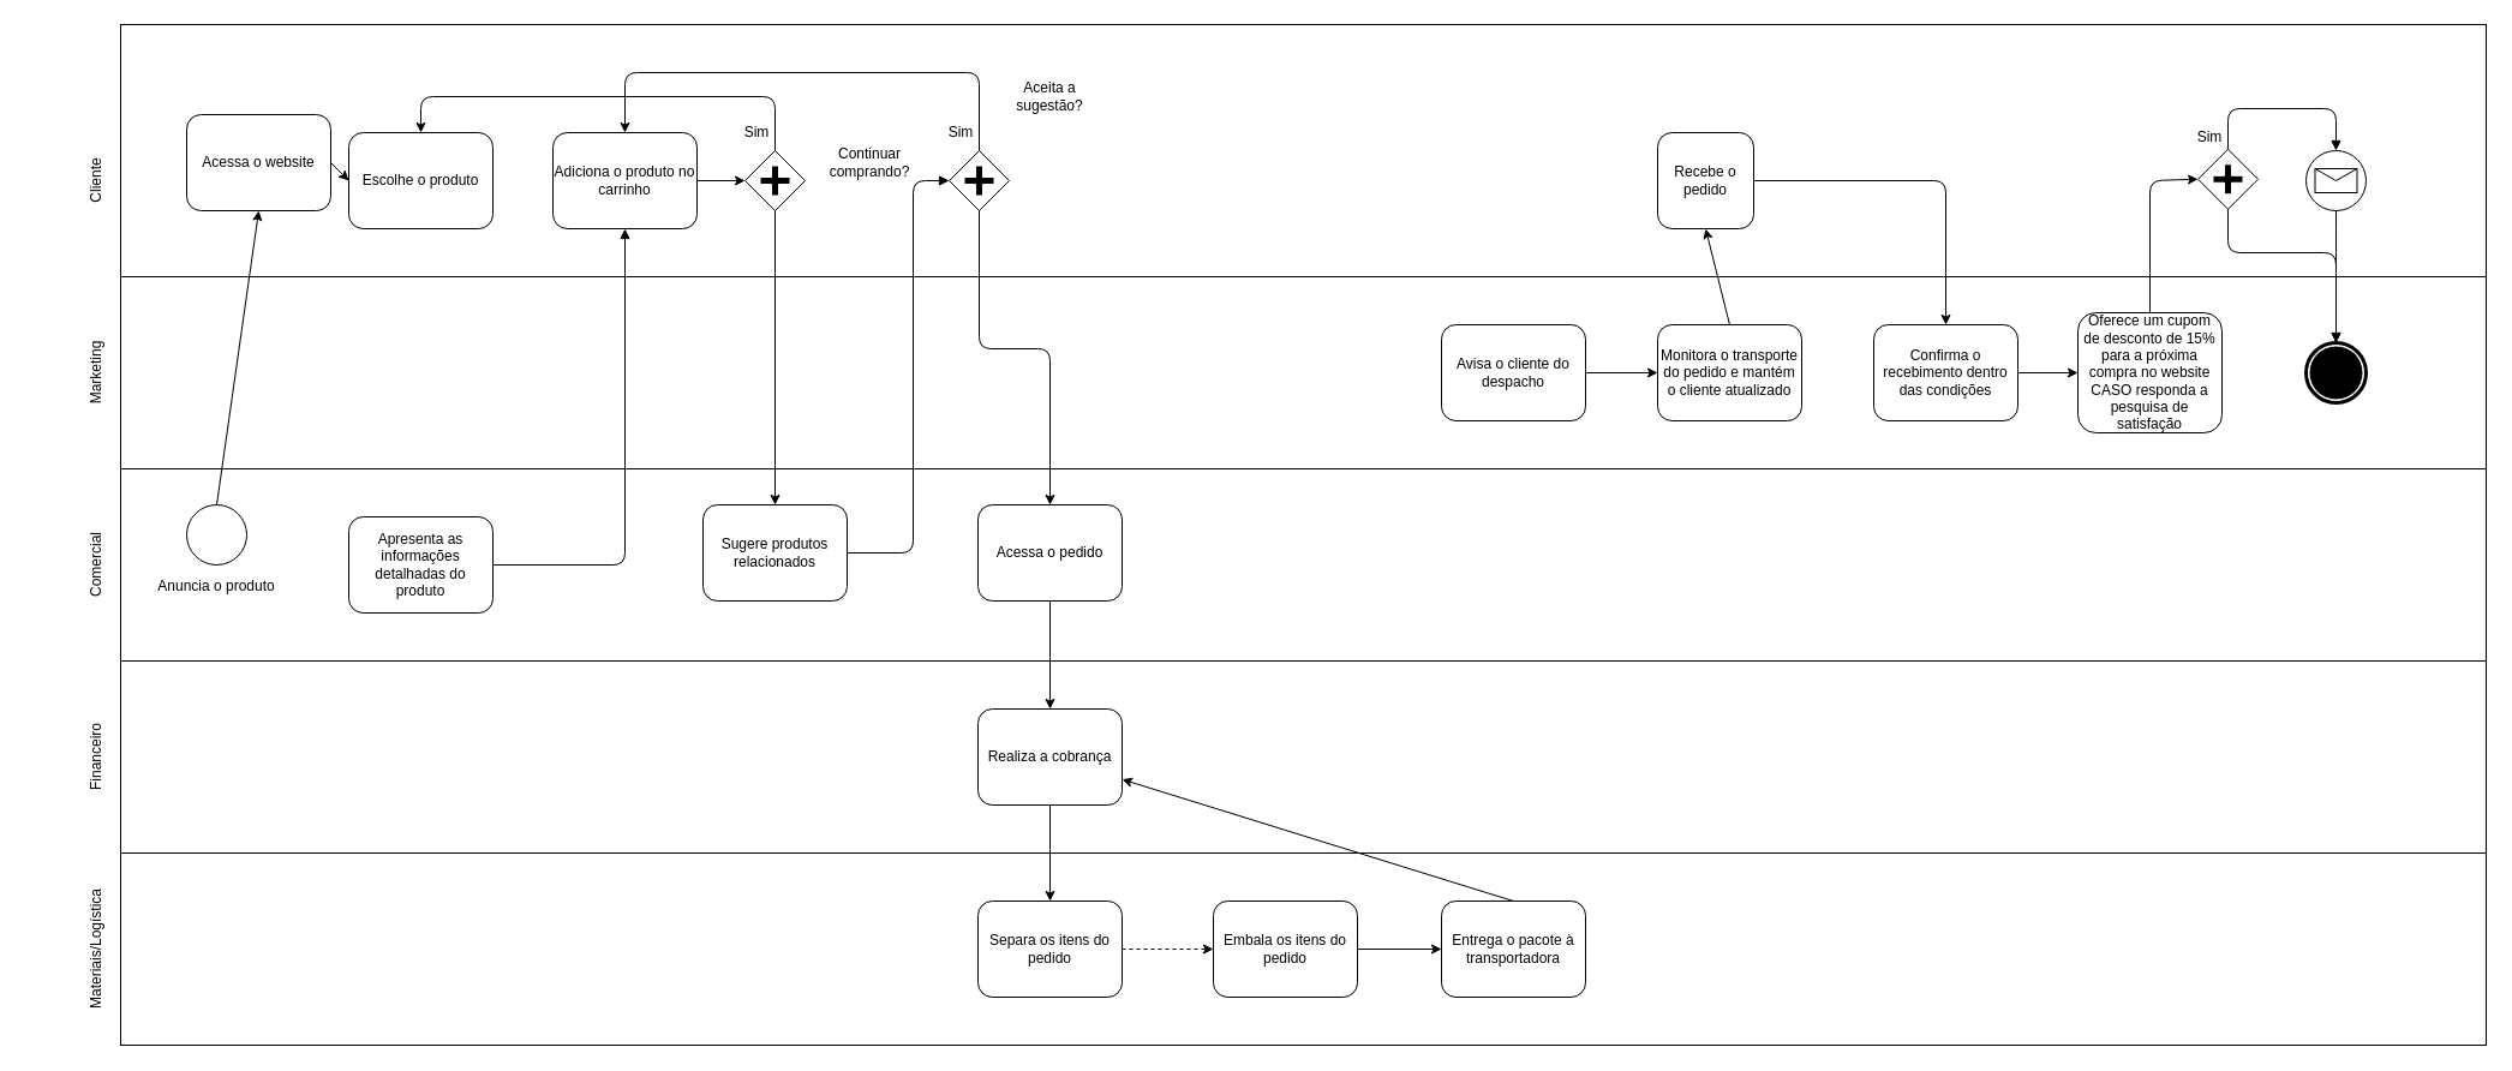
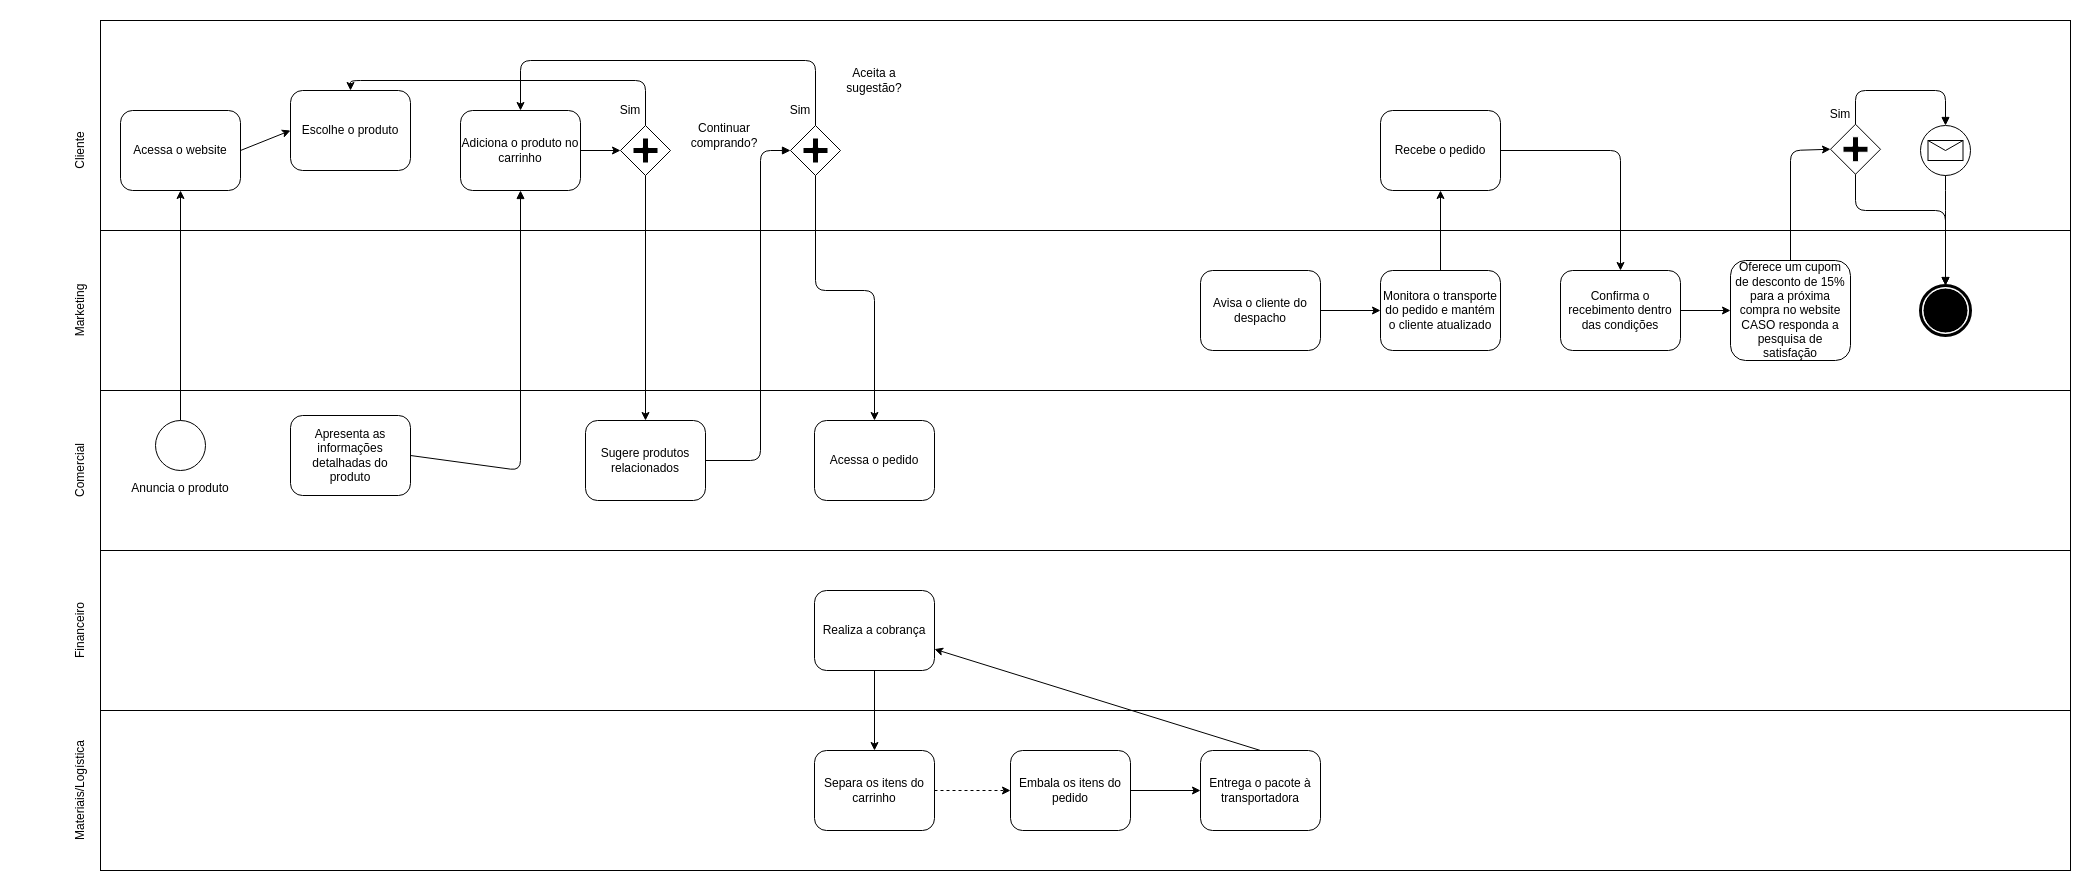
- <mxCell id="14" value="Acessa o website" style="shape=ext;rounded=1;html=1;whiteSpace=wrap;" vertex="1" parent="1"><mxGeometry x="155" y="95" width="120" height="80" as="geometry" /></mxCell>
+ <mxCell id="14" value="Acessa o website" style="shape=ext;rounded=1;html=1;whiteSpace=wrap;" vertex="1" parent="1"><mxGeometry x="120" y="110" width="120" height="80" as="geometry" /></mxCell>
- <mxCell id="15" value="Escolhe o produto" style="shape=ext;rounded=1;html=1;whiteSpace=wrap;" vertex="1" parent="1"><mxGeometry x="290" y="110" width="120" height="80" as="geometry" /></mxCell>
+ <mxCell id="15" value="Escolhe o produto" style="shape=ext;rounded=1;html=1;whiteSpace=wrap;" vertex="1" parent="1"><mxGeometry x="290" y="90" width="120" height="80" as="geometry" /></mxCell>
- <mxCell id="43" value="Recebe o pedido" style="shape=ext;rounded=1;html=1;whiteSpace=wrap;" vertex="1" parent="1"><mxGeometry x="1380" y="110" width="80" height="80" as="geometry" /></mxCell>
+ <mxCell id="43" value="Recebe o pedido" style="shape=ext;rounded=1;html=1;whiteSpace=wrap;" vertex="1" parent="1"><mxGeometry x="1380" y="110" width="120" height="80" as="geometry" /></mxCell>
- <mxCell id="59" value="Apresenta as informações detalhadas do produto" style="shape=ext;rounded=1;html=1;whiteSpace=wrap;" vertex="1" parent="1"><mxGeometry x="290" y="430" width="120" height="80" as="geometry" /></mxCell>
+ <mxCell id="59" value="Apresenta as informações detalhadas do produto" style="shape=ext;rounded=1;html=1;whiteSpace=wrap;" vertex="1" parent="1"><mxGeometry x="290" y="415" width="120" height="80" as="geometry" /></mxCell>
- <mxCell id="37" value="" style="endArrow=classic;html=1;exitX=0.5;exitY=1;exitDx=0;exitDy=0;entryX=0.5;entryY=0;entryDx=0;entryDy=0;" edge="1" parent="1" source="30" target="31"><mxGeometry width="50" height="50" relative="1" as="geometry"><mxPoint x="730" y="690" as="sourcePoint" /><mxPoint x="780" y="640" as="targetPoint" /></mxGeometry></mxCell>
- <mxCell id="32" value="Separa os itens do pedido" style="shape=ext;rounded=1;html=1;whiteSpace=wrap;" vertex="1" parent="1"><mxGeometry x="814" y="750" width="120" height="80" as="geometry" /></mxCell>
+ <mxCell id="32" value="Separa os itens do carrinho" style="shape=ext;rounded=1;html=1;whiteSpace=wrap;" vertex="1" parent="1"><mxGeometry x="814" y="750" width="120" height="80" as="geometry" /></mxCell>
